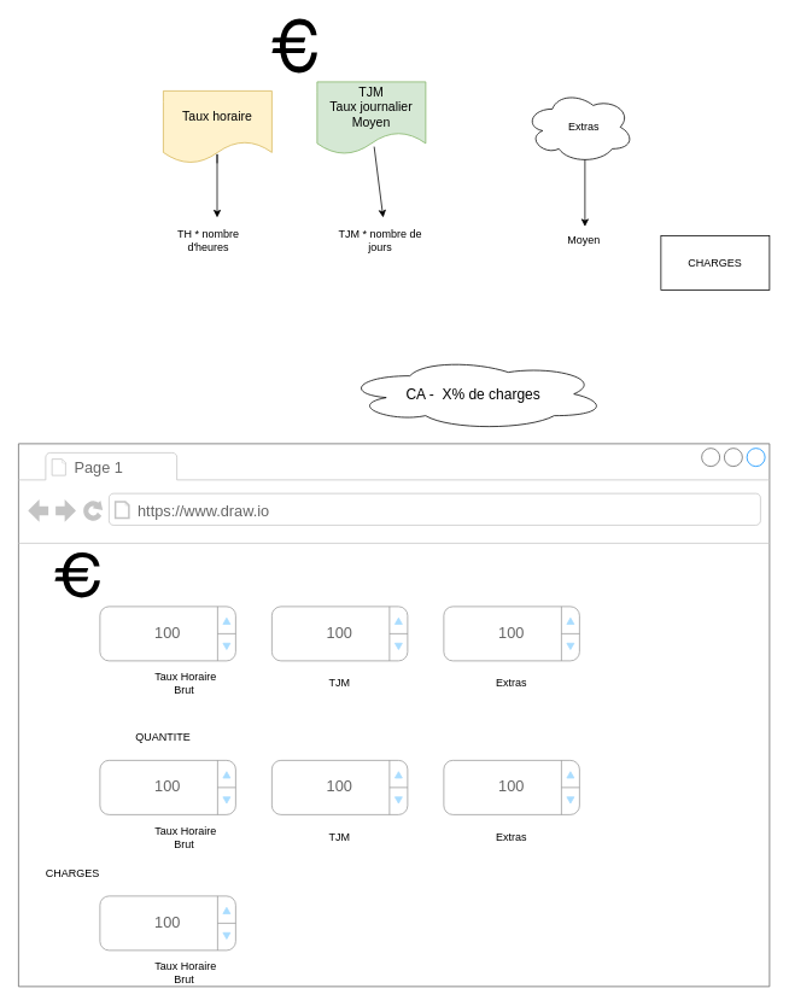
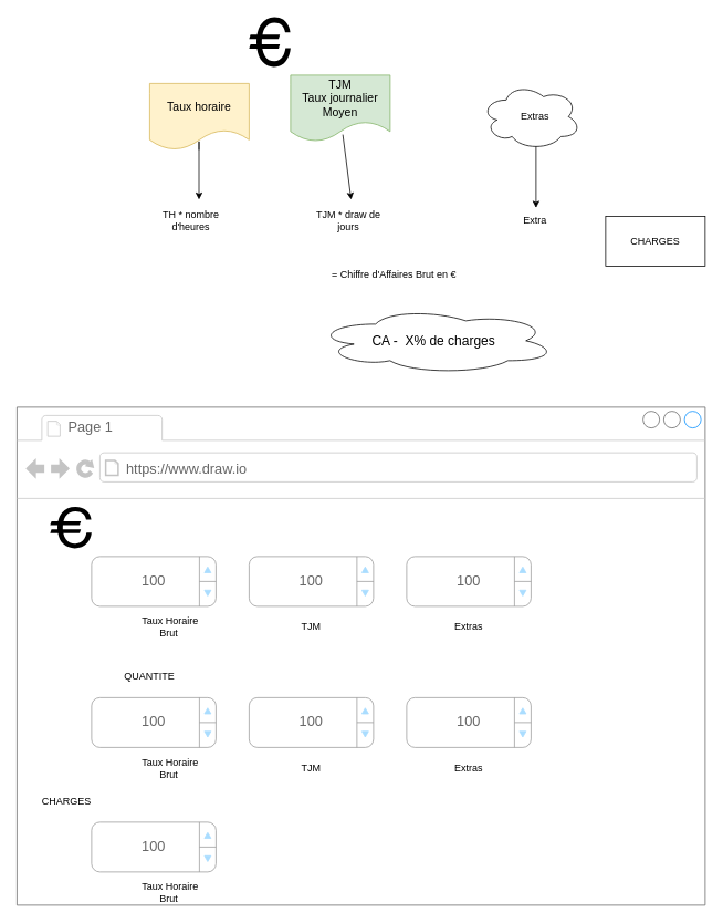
- <mxCell id="26" value="TJM * nombre de jours" style="text;html=1;strokeColor=none;fillColor=none;align=center;verticalAlign=middle;whiteSpace=wrap;rounded=0;" parent="1" vertex="1"><mxGeometry x="370" y="250" width="100" height="30" as="geometry" /></mxCell>
+ <mxCell id="26" value="TJM * draw de jours" style="text;html=1;strokeColor=none;fillColor=none;align=center;verticalAlign=middle;whiteSpace=wrap;rounded=0;" parent="1" vertex="1"><mxGeometry x="370" y="250" width="100" height="30" as="geometry" /></mxCell>
- <mxCell id="32" value="Moyen" style="text;html=1;strokeColor=none;fillColor=none;align=center;verticalAlign=middle;whiteSpace=wrap;rounded=0;" parent="1" vertex="1"><mxGeometry x="615" y="250" width="60" height="30" as="geometry" /></mxCell>
+ <mxCell id="32" value="Extra" style="text;html=1;strokeColor=none;fillColor=none;align=center;verticalAlign=middle;whiteSpace=wrap;rounded=0;" parent="1" vertex="1"><mxGeometry x="615" y="250" width="60" height="30" as="geometry" /></mxCell>
+ <mxCell id="33" value="= Chiffre d'Affaires Brut en €" style="text;html=1;strokeColor=none;fillColor=none;align=center;verticalAlign=middle;whiteSpace=wrap;rounded=0;" parent="1" vertex="1"><mxGeometry x="330" y="300" width="290" height="60" as="geometry" /></mxCell>
- <mxCell id="35" value="&lt;font style=&quot;font-size: 16px;&quot;&gt;CA -&amp;nbsp; X% de charges&amp;nbsp;&lt;/font&gt;" style="ellipse;shape=cloud;whiteSpace=wrap;html=1;" parent="1" vertex="1"><mxGeometry x="380" y="395" width="290" height="80" as="geometry" /></mxCell>
+ <mxCell id="35" value="&lt;font style=&quot;font-size: 16px;&quot;&gt;CA -&amp;nbsp; X% de charges&amp;nbsp;&lt;/font&gt;" style="ellipse;shape=cloud;whiteSpace=wrap;html=1;" parent="1" vertex="1"><mxGeometry x="380" y="370" width="290" height="80" as="geometry" /></mxCell>
- <mxCell id="3" value="Page 1" style="strokeWidth=1;shadow=0;dashed=0;align=center;html=1;shape=mxgraph.mockup.containers.anchor;fontSize=17;fontColor=#666666;align=left;whiteSpace=wrap;" parent="2" vertex="1"><mxGeometry x="60" y="12" width="160" height="30" as="geometry" /></mxCell>
+ <mxCell id="3" value="Page 1" style="strokeWidth=1;shadow=0;dashed=0;align=center;html=1;shape=mxgraph.mockup.containers.anchor;fontSize=17;fontColor=#666666;align=left;whiteSpace=wrap;" parent="2" vertex="1"><mxGeometry x="60" y="12" width="110" height="26" as="geometry" /></mxCell>
